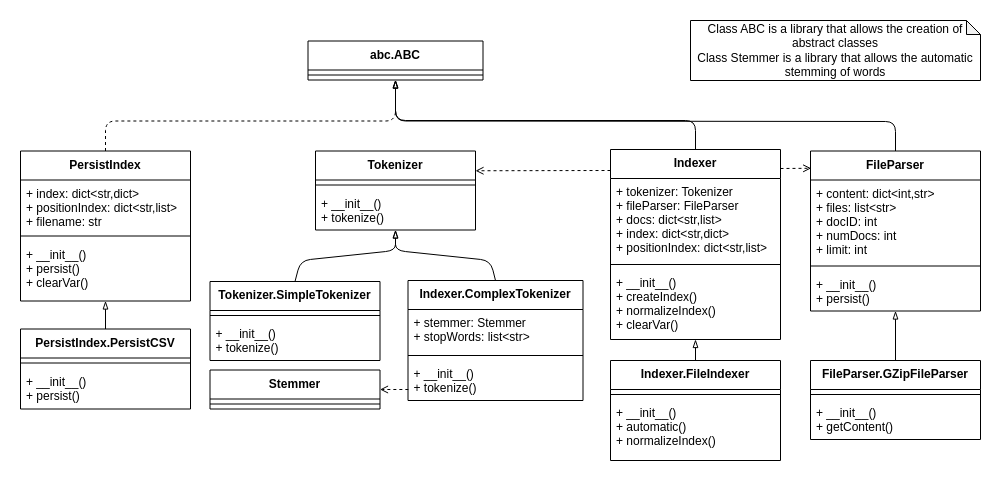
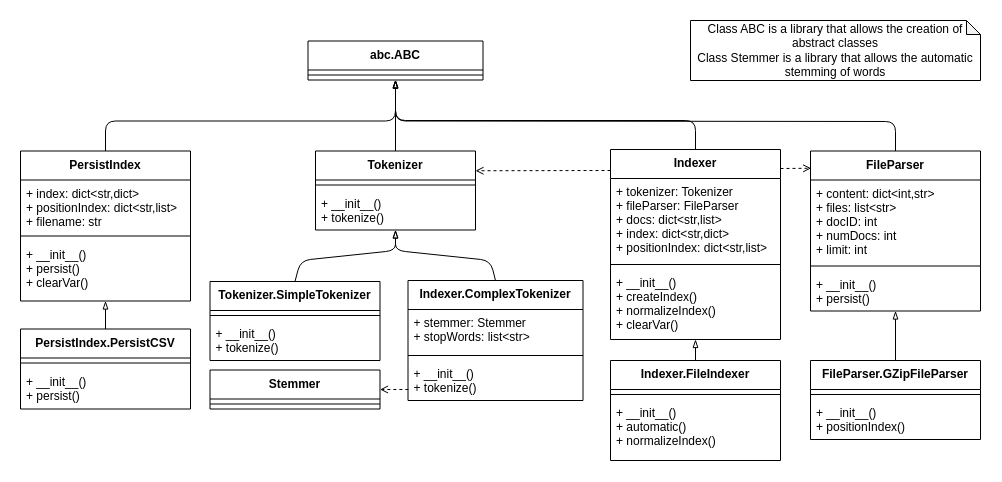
- <mxCell id="28" value="" style="endArrow=blockThin;html=1;exitX=0.5;exitY=0;exitDx=0;exitDy=0;endFill=0;dashed=1;" parent="1" source="20" target="17" edge="1"><mxGeometry width="50" height="50" relative="1" as="geometry"><mxPoint x="405" y="160.5" as="sourcePoint" /><mxPoint x="405" y="89.5" as="targetPoint" /><Array as="points"><mxPoint x="105" y="120.5" /><mxPoint x="395" y="120.5" /></Array></mxGeometry></mxCell>
+ <mxCell id="28" value="" style="endArrow=blockThin;html=1;exitX=0.5;exitY=0;exitDx=0;exitDy=0;endFill=0;" parent="1" source="20" target="17" edge="1"><mxGeometry width="50" height="50" relative="1" as="geometry"><mxPoint x="405" y="160.5" as="sourcePoint" /><mxPoint x="405" y="89.5" as="targetPoint" /><Array as="points"><mxPoint x="105" y="120.5" /><mxPoint x="395" y="120.5" /></Array></mxGeometry></mxCell>
+ <mxCell id="19" value="" style="endArrow=blockThin;html=1;exitX=0.5;exitY=0;exitDx=0;exitDy=0;endFill=0;" parent="1" source="2" target="17" edge="1"><mxGeometry width="50" height="50" relative="1" as="geometry"><mxPoint x="527.5" y="322.5" as="sourcePoint" /><mxPoint x="587.747" y="280.5" as="targetPoint" /><Array as="points" /></mxGeometry></mxCell>
- <mxCell id="35" value="+ __init__()&#10;+ getContent()&#10;" style="text;strokeColor=none;fillColor=none;align=left;verticalAlign=top;spacingLeft=4;spacingRight=4;overflow=hidden;rotatable=0;points=[[0,0.5],[1,0.5]];portConstraint=eastwest;" parent="33" vertex="1"><mxGeometry y="39" width="170" height="40" as="geometry" /></mxCell>
+ <mxCell id="35" value="+ __init__()&#10;+ positionIndex()&#10;" style="text;strokeColor=none;fillColor=none;align=left;verticalAlign=top;spacingLeft=4;spacingRight=4;overflow=hidden;rotatable=0;points=[[0,0.5],[1,0.5]];portConstraint=eastwest;" parent="33" vertex="1"><mxGeometry y="39" width="170" height="40" as="geometry" /></mxCell>
